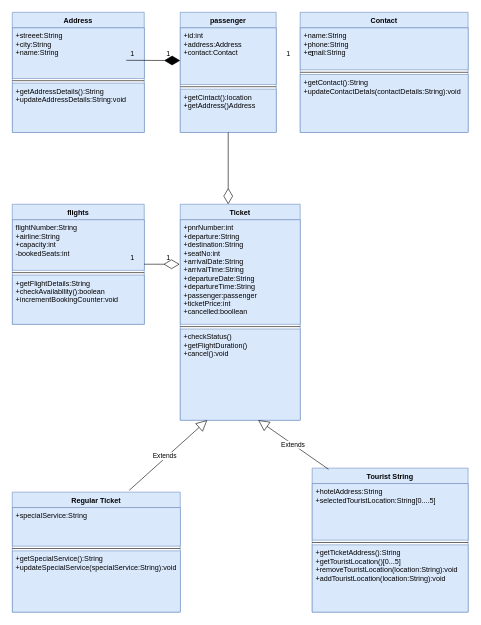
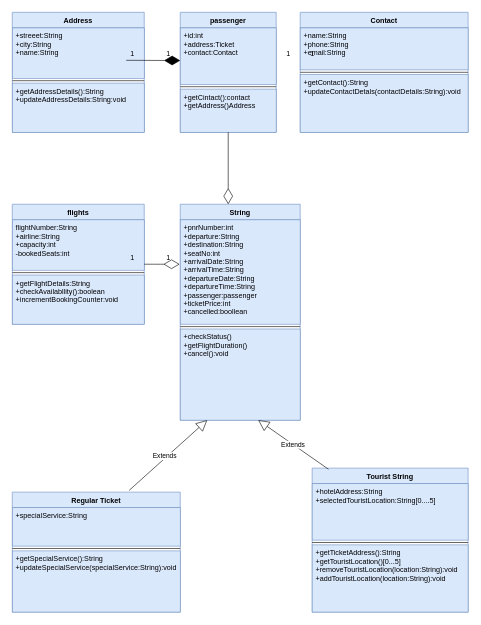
- <mxCell id="11" value="+id:int&#10;+address:Address&#10;+contact:Contact" style="text;strokeColor=#6c8ebf;fillColor=#dae8fc;align=left;verticalAlign=top;spacingLeft=4;spacingRight=4;overflow=hidden;rotatable=0;points=[[0,0.5],[1,0.5]];portConstraint=eastwest;" vertex="1" parent="10"><mxGeometry y="26" width="160" height="94" as="geometry" /></mxCell>
+ <mxCell id="11" value="+id:int&#10;+address:Ticket&#10;+contact:Contact" style="text;strokeColor=#6c8ebf;fillColor=#dae8fc;align=left;verticalAlign=top;spacingLeft=4;spacingRight=4;overflow=hidden;rotatable=0;points=[[0,0.5],[1,0.5]];portConstraint=eastwest;" vertex="1" parent="10"><mxGeometry y="26" width="160" height="94" as="geometry" /></mxCell>
- <mxCell id="13" value="+getCintact():location&#10;+getAddress()Address" style="text;strokeColor=#6c8ebf;fillColor=#dae8fc;align=left;verticalAlign=top;spacingLeft=4;spacingRight=4;overflow=hidden;rotatable=0;points=[[0,0.5],[1,0.5]];portConstraint=eastwest;" vertex="1" parent="10"><mxGeometry y="128" width="160" height="72" as="geometry" /></mxCell>
+ <mxCell id="13" value="+getCintact():contact&#10;+getAddress()Address" style="text;strokeColor=#6c8ebf;fillColor=#dae8fc;align=left;verticalAlign=top;spacingLeft=4;spacingRight=4;overflow=hidden;rotatable=0;points=[[0,0.5],[1,0.5]];portConstraint=eastwest;" vertex="1" parent="10"><mxGeometry y="128" width="160" height="72" as="geometry" /></mxCell>
- <mxCell id="6" value="Ticket" style="swimlane;fontStyle=1;align=center;verticalAlign=top;childLayout=stackLayout;horizontal=1;startSize=26;horizontalStack=0;resizeParent=1;resizeParentMax=0;resizeLast=0;collapsible=1;marginBottom=0;fillColor=#dae8fc;strokeColor=#6c8ebf;" vertex="1" parent="1"><mxGeometry x="300" y="340" width="200" height="360" as="geometry" /></mxCell>
+ <mxCell id="6" value="String" style="swimlane;fontStyle=1;align=center;verticalAlign=top;childLayout=stackLayout;horizontal=1;startSize=26;horizontalStack=0;resizeParent=1;resizeParentMax=0;resizeLast=0;collapsible=1;marginBottom=0;fillColor=#dae8fc;strokeColor=#6c8ebf;" vertex="1" parent="1"><mxGeometry x="300" y="340" width="200" height="360" as="geometry" /></mxCell>
